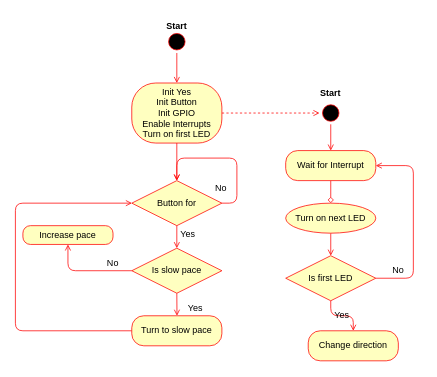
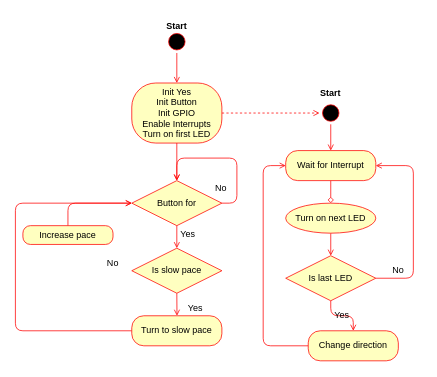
+ <mxCell id="33" style="edgeStyle=orthogonalEdgeStyle;rounded=1;orthogonalLoop=1;jettySize=auto;html=1;exitX=0.5;exitY=0;exitDx=0;exitDy=0;entryX=0;entryY=0.5;entryDx=0;entryDy=0;endArrow=open;endFill=0;strokeColor=#FF0000;align=left;verticalAlign=top;" edge="1" parent="1" source="34" target="23"><mxGeometry relative="1" as="geometry" /></mxCell>
+ <mxCell id="19" style="edgeStyle=orthogonalEdgeStyle;rounded=1;orthogonalLoop=1;jettySize=auto;html=1;exitX=0;exitY=0.5;exitDx=0;exitDy=0;entryX=0;entryY=0.5;entryDx=0;entryDy=0;endArrow=open;endFill=0;strokeColor=#FF0000;align=left;verticalAlign=top;" edge="1" parent="1" source="20" target="12"><mxGeometry relative="1" as="geometry"><Array as="points"><mxPoint x="350" y="460" /><mxPoint x="350" y="220" /></Array></mxGeometry></mxCell>
- <mxCell id="28" style="edgeStyle=orthogonalEdgeStyle;rounded=1;orthogonalLoop=1;jettySize=auto;html=1;exitX=0;exitY=0.5;exitDx=0;exitDy=0;entryX=0.5;entryY=1;entryDx=0;entryDy=0;endArrow=open;endFill=0;strokeColor=#FF0000;align=left;verticalAlign=top;" edge="1" parent="1" source="29" target="34"><mxGeometry relative="1" as="geometry" /></mxCell>
- <mxCell id="17" value="Is first LED" style="rhombus;whiteSpace=wrap;html=1;fillColor=#ffffc0;strokeColor=#ff0000;" vertex="1" parent="1"><mxGeometry x="380" y="340" width="120" height="60" as="geometry" /></mxCell>
+ <mxCell id="17" value="Is last LED" style="rhombus;whiteSpace=wrap;html=1;fillColor=#ffffc0;strokeColor=#ff0000;" vertex="1" parent="1"><mxGeometry x="380" y="340" width="120" height="60" as="geometry" /></mxCell>
